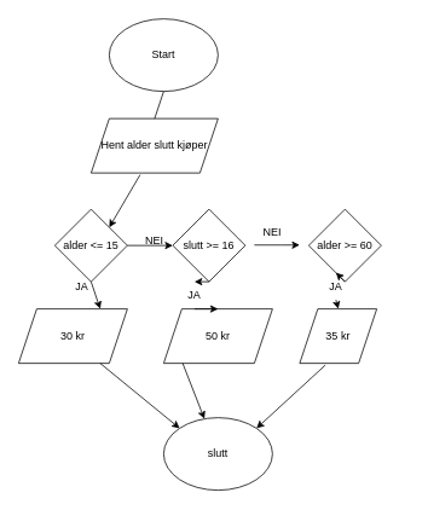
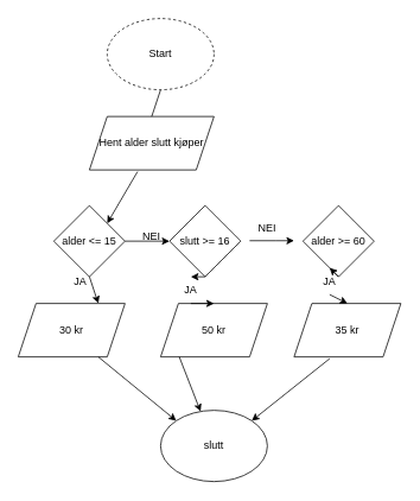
- <mxCell id="2" value="Start" style="ellipse;whiteSpace=wrap;html=1;" vertex="1" parent="1"><mxGeometry x="120" y="20" width="120" height="80" as="geometry" /></mxCell>
+ <mxCell id="2" value="Start" style="ellipse;whiteSpace=wrap;html=1;dashed=1;" vertex="1" parent="1"><mxGeometry x="120" y="20" width="120" height="80" as="geometry" /></mxCell>
- <mxCell id="9" value="35 kr" style="shape=parallelogram;perimeter=parallelogramPerimeter;whiteSpace=wrap;html=1;fixedSize=1;" vertex="1" parent="1"><mxGeometry x="330" y="340" width="85" height="60" as="geometry" /></mxCell>
+ <mxCell id="9" value="35 kr" style="shape=parallelogram;perimeter=parallelogramPerimeter;whiteSpace=wrap;html=1;fixedSize=1;" vertex="1" parent="1"><mxGeometry x="330" y="340" width="120" height="60" as="geometry" /></mxCell>
